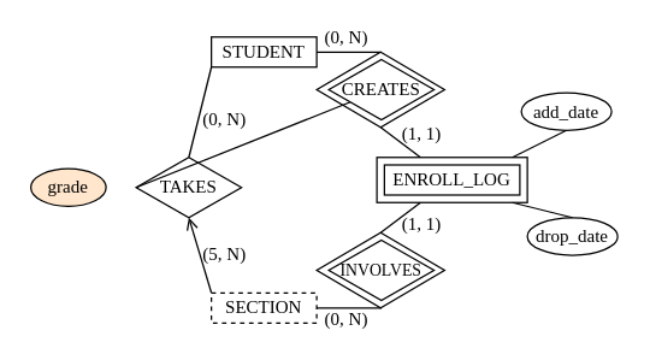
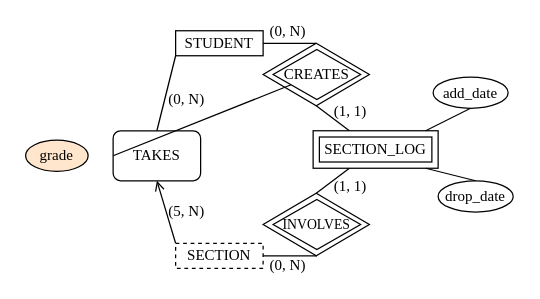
- <mxCell id="7" value="&lt;font face=&quot;Times New Roman&quot;&gt;ENROLL_LOG&lt;/font&gt;" style="rounded=0;whiteSpace=wrap;html=1;" vertex="1" parent="5"><mxGeometry x="5" y="5" width="90" height="20" as="geometry" /></mxCell>
+ <mxCell id="7" value="&lt;font face=&quot;Times New Roman&quot;&gt;SECTION_LOG&lt;/font&gt;" style="rounded=0;whiteSpace=wrap;html=1;" vertex="1" parent="5"><mxGeometry x="5" y="5" width="90" height="20" as="geometry" /></mxCell>
- <mxCell id="4" value="&lt;font face=&quot;Times New Roman&quot;&gt;TAKES&lt;/font&gt;" style="rhombus;whiteSpace=wrap;html=1;" vertex="1" parent="1"><mxGeometry x="90" y="104" width="70" height="40" as="geometry" /></mxCell>
+ <mxCell id="4" value="&lt;font face=&quot;Times New Roman&quot;&gt;TAKES&lt;/font&gt;" style="whiteSpace=wrap;html=1;rounded=1;" vertex="1" parent="1"><mxGeometry x="90" y="104" width="70" height="40" as="geometry" /></mxCell>
